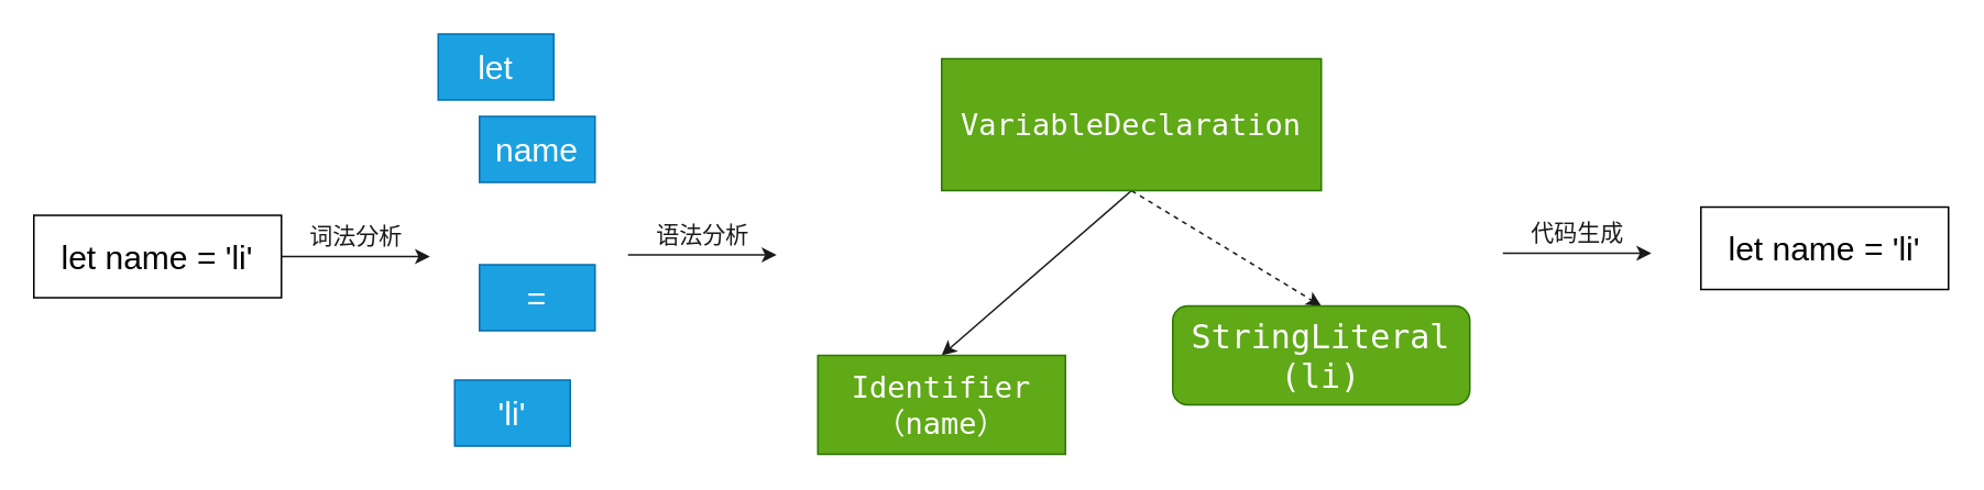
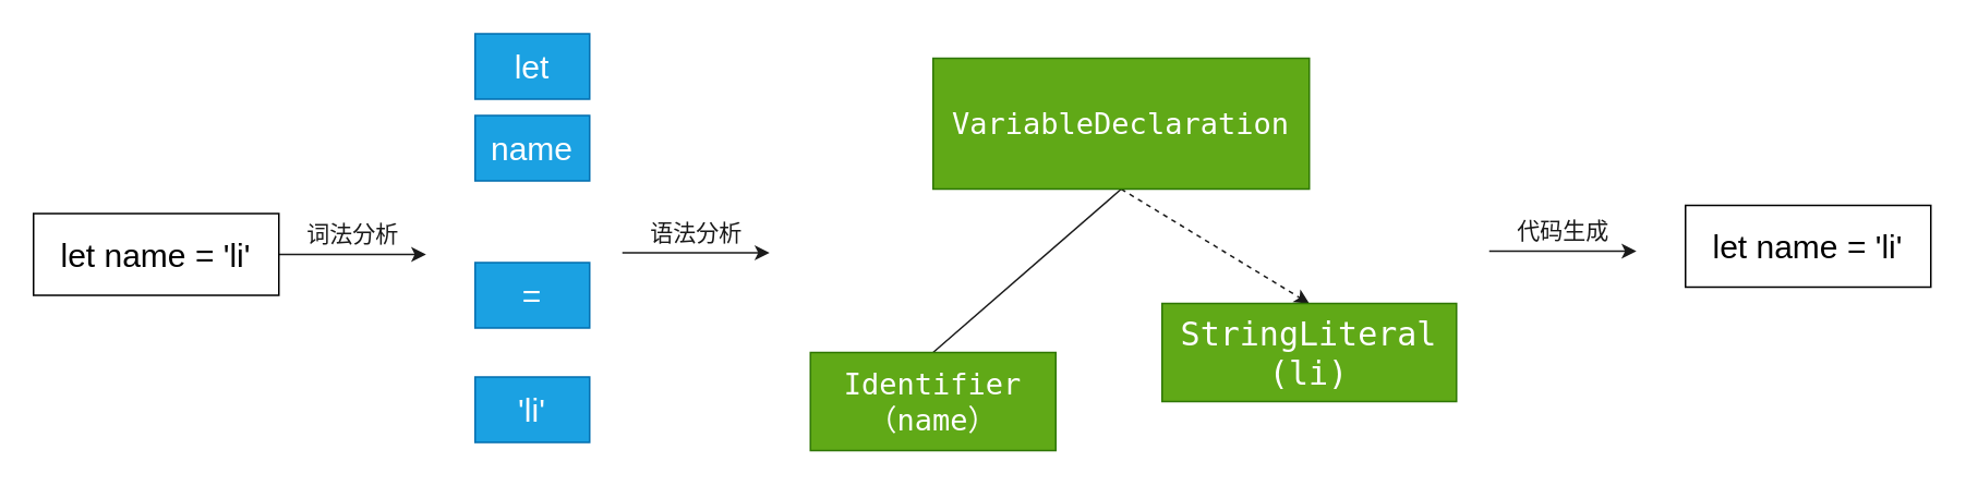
- <mxCell id="4" value="let" style="rounded=0;whiteSpace=wrap;html=1;fontSize=20;fillColor=#1ba1e2;fontColor=#ffffff;strokeColor=#006EAF;" vertex="1" parent="1"><mxGeometry x="265" y="20" width="70" height="40" as="geometry" /></mxCell>
+ <mxCell id="4" value="let" style="rounded=0;whiteSpace=wrap;html=1;fontSize=20;fillColor=#1ba1e2;fontColor=#ffffff;strokeColor=#006EAF;" vertex="1" parent="1"><mxGeometry x="290" y="20" width="70" height="40" as="geometry" /></mxCell>
- <mxCell id="11" style="edgeStyle=none;html=1;exitX=0.5;exitY=1;exitDx=0;exitDy=0;entryX=0.5;entryY=0;entryDx=0;entryDy=0;fontSize=20;fontColor=#FFFFFF;strokeColor=#1A1A1A;" edge="1" parent="1" source="13" target="14"><mxGeometry relative="1" as="geometry" /></mxCell>
+ <mxCell id="11" style="edgeStyle=none;html=1;exitX=0.5;exitY=1;exitDx=0;exitDy=0;entryX=0.5;entryY=0;entryDx=0;entryDy=0;fontSize=20;fontColor=#FFFFFF;strokeColor=#1A1A1A;endArrow=none;" edge="1" parent="1" source="13" target="14"><mxGeometry relative="1" as="geometry" /></mxCell>
- <mxCell id="15" value="&lt;span style=&quot;font-family: monospace ; text-align: left&quot;&gt;&lt;font style=&quot;font-size: 20px&quot;&gt;StringLiteral&lt;br&gt;(li)&lt;br&gt;&lt;/font&gt;&lt;/span&gt;" style="whiteSpace=wrap;html=1;fontSize=14;fontColor=#ffffff;fillColor=#60a917;strokeColor=#2D7600;rounded=1;" vertex="1" parent="1"><mxGeometry x="710" y="185" width="180" height="60" as="geometry" /></mxCell>
+ <mxCell id="15" value="&lt;span style=&quot;font-family: monospace ; text-align: left&quot;&gt;&lt;font style=&quot;font-size: 20px&quot;&gt;StringLiteral&lt;br&gt;(li)&lt;br&gt;&lt;/font&gt;&lt;/span&gt;" style="rounded=0;whiteSpace=wrap;html=1;fontSize=14;fontColor=#ffffff;fillColor=#60a917;strokeColor=#2D7600;" vertex="1" parent="1"><mxGeometry x="710" y="185" width="180" height="60" as="geometry" /></mxCell>
- <mxCell id="6" value="'li'" style="rounded=0;whiteSpace=wrap;html=1;fontSize=20;fillColor=#1ba1e2;fontColor=#ffffff;strokeColor=#006EAF;" vertex="1" parent="1"><mxGeometry x="275" y="230" width="70" height="40" as="geometry" /></mxCell>
+ <mxCell id="6" value="'li'" style="rounded=0;whiteSpace=wrap;html=1;fontSize=20;fillColor=#1ba1e2;fontColor=#ffffff;strokeColor=#006EAF;" vertex="1" parent="1"><mxGeometry x="290" y="230" width="70" height="40" as="geometry" /></mxCell>
